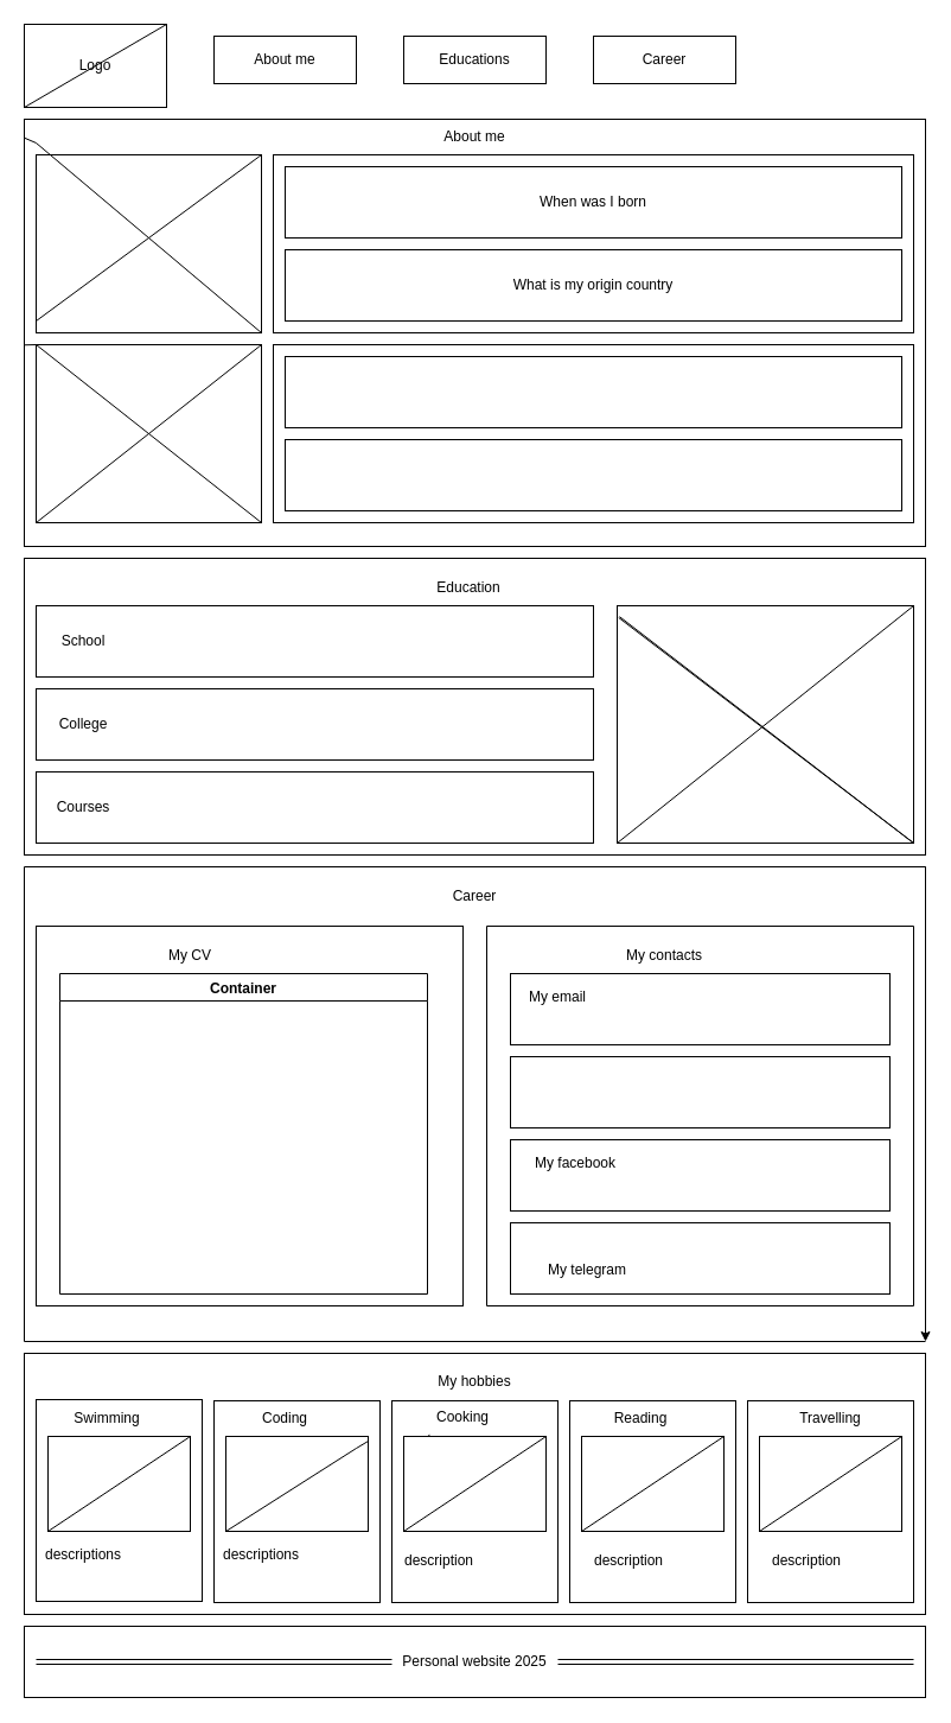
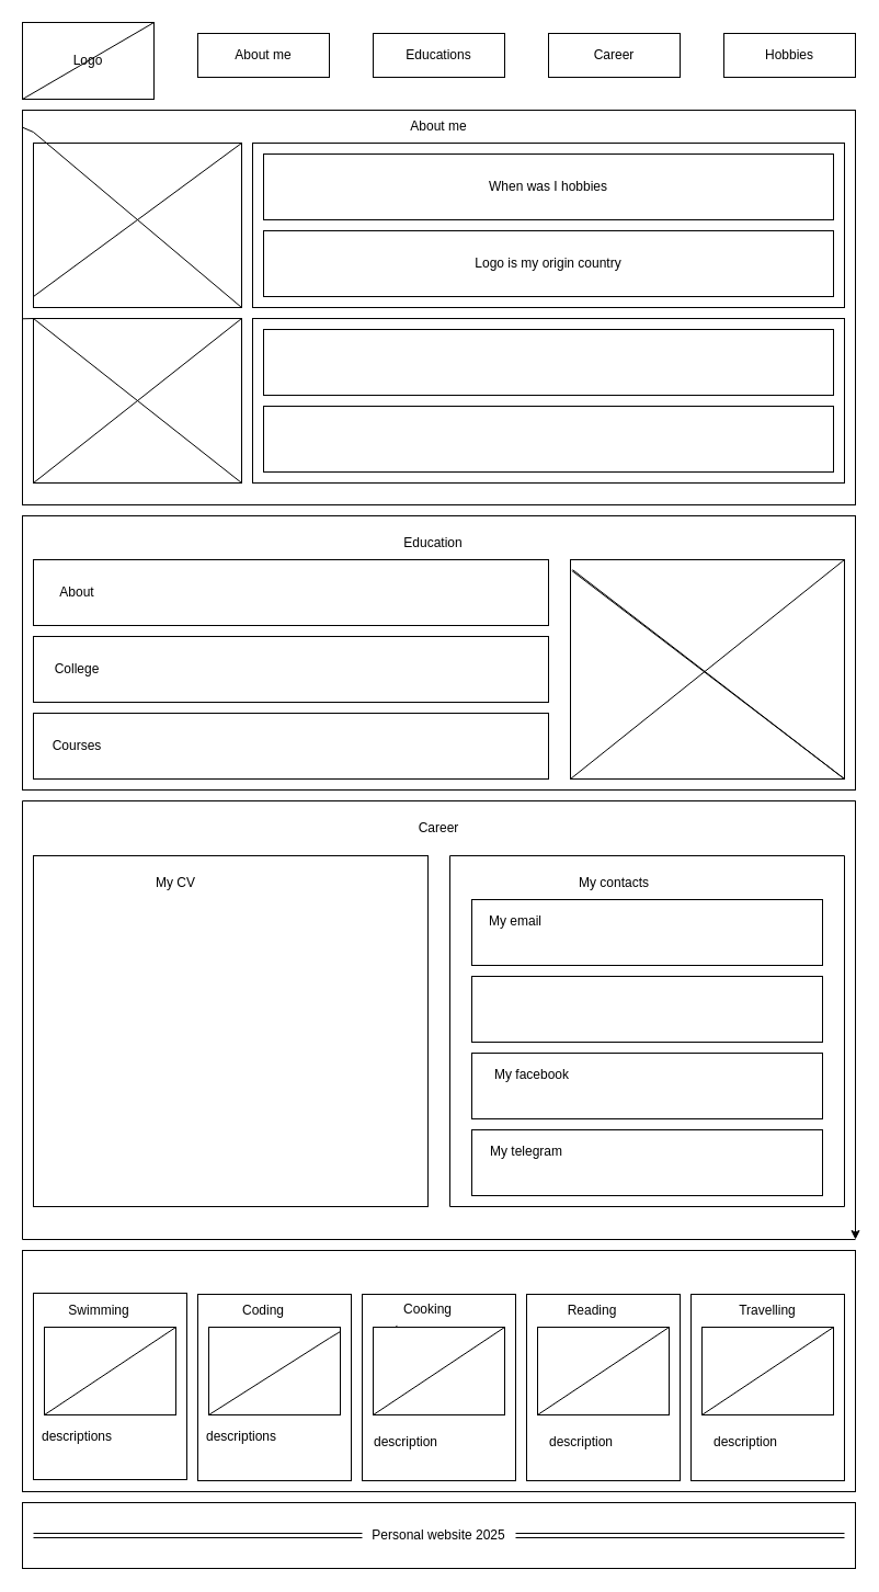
+ <mxCell id="6" value="Hobbies" style="rounded=0;whiteSpace=wrap;html=1;" parent="1" vertex="1"><mxGeometry x="660" y="30" width="120" height="40" as="geometry" /></mxCell>
- <mxCell id="17" value="When was I born" style="rounded=0;whiteSpace=wrap;html=1;" parent="1" vertex="1"><mxGeometry x="240" y="140" width="520" height="60" as="geometry" /></mxCell>
+ <mxCell id="17" value="When was I hobbies" style="rounded=0;whiteSpace=wrap;html=1;" parent="1" vertex="1"><mxGeometry x="240" y="140" width="520" height="60" as="geometry" /></mxCell>
- <mxCell id="19" value="What is my origin country" style="rounded=0;whiteSpace=wrap;html=1;" parent="1" vertex="1"><mxGeometry x="240" y="210" width="520" height="60" as="geometry" /></mxCell>
+ <mxCell id="19" value="Logo is my origin country" style="rounded=0;whiteSpace=wrap;html=1;" parent="1" vertex="1"><mxGeometry x="240" y="210" width="520" height="60" as="geometry" /></mxCell>
- <mxCell id="34" value="School" style="text;html=1;align=center;verticalAlign=middle;whiteSpace=wrap;rounded=0;" parent="1" vertex="1"><mxGeometry x="40" y="525" width="60" height="30" as="geometry" /></mxCell>
+ <mxCell id="34" value="About" style="text;html=1;align=center;verticalAlign=middle;whiteSpace=wrap;rounded=0;" parent="1" vertex="1"><mxGeometry x="40" y="525" width="60" height="30" as="geometry" /></mxCell>
- <mxCell id="51" value="Container" style="swimlane;" parent="1" vertex="1"><mxGeometry x="50" y="820" width="310" height="270" as="geometry" /></mxCell>
- <mxCell id="50" value="My telegram" style="text;html=1;align=center;verticalAlign=middle;whiteSpace=wrap;rounded=0;" parent="1" vertex="1"><mxGeometry x="455" y="1055" width="80" height="30" as="geometry" /></mxCell>
+ <mxCell id="50" value="My telegram" style="text;html=1;align=center;verticalAlign=middle;whiteSpace=wrap;rounded=0;" parent="1" vertex="1"><mxGeometry x="440" y="1035" width="80" height="30" as="geometry" /></mxCell>
- <mxCell id="52" value="My hobbies" style="text;html=1;align=center;verticalAlign=middle;whiteSpace=wrap;rounded=0;" parent="1" vertex="1"><mxGeometry x="360" y="1149" width="80" height="30" as="geometry" /></mxCell>
